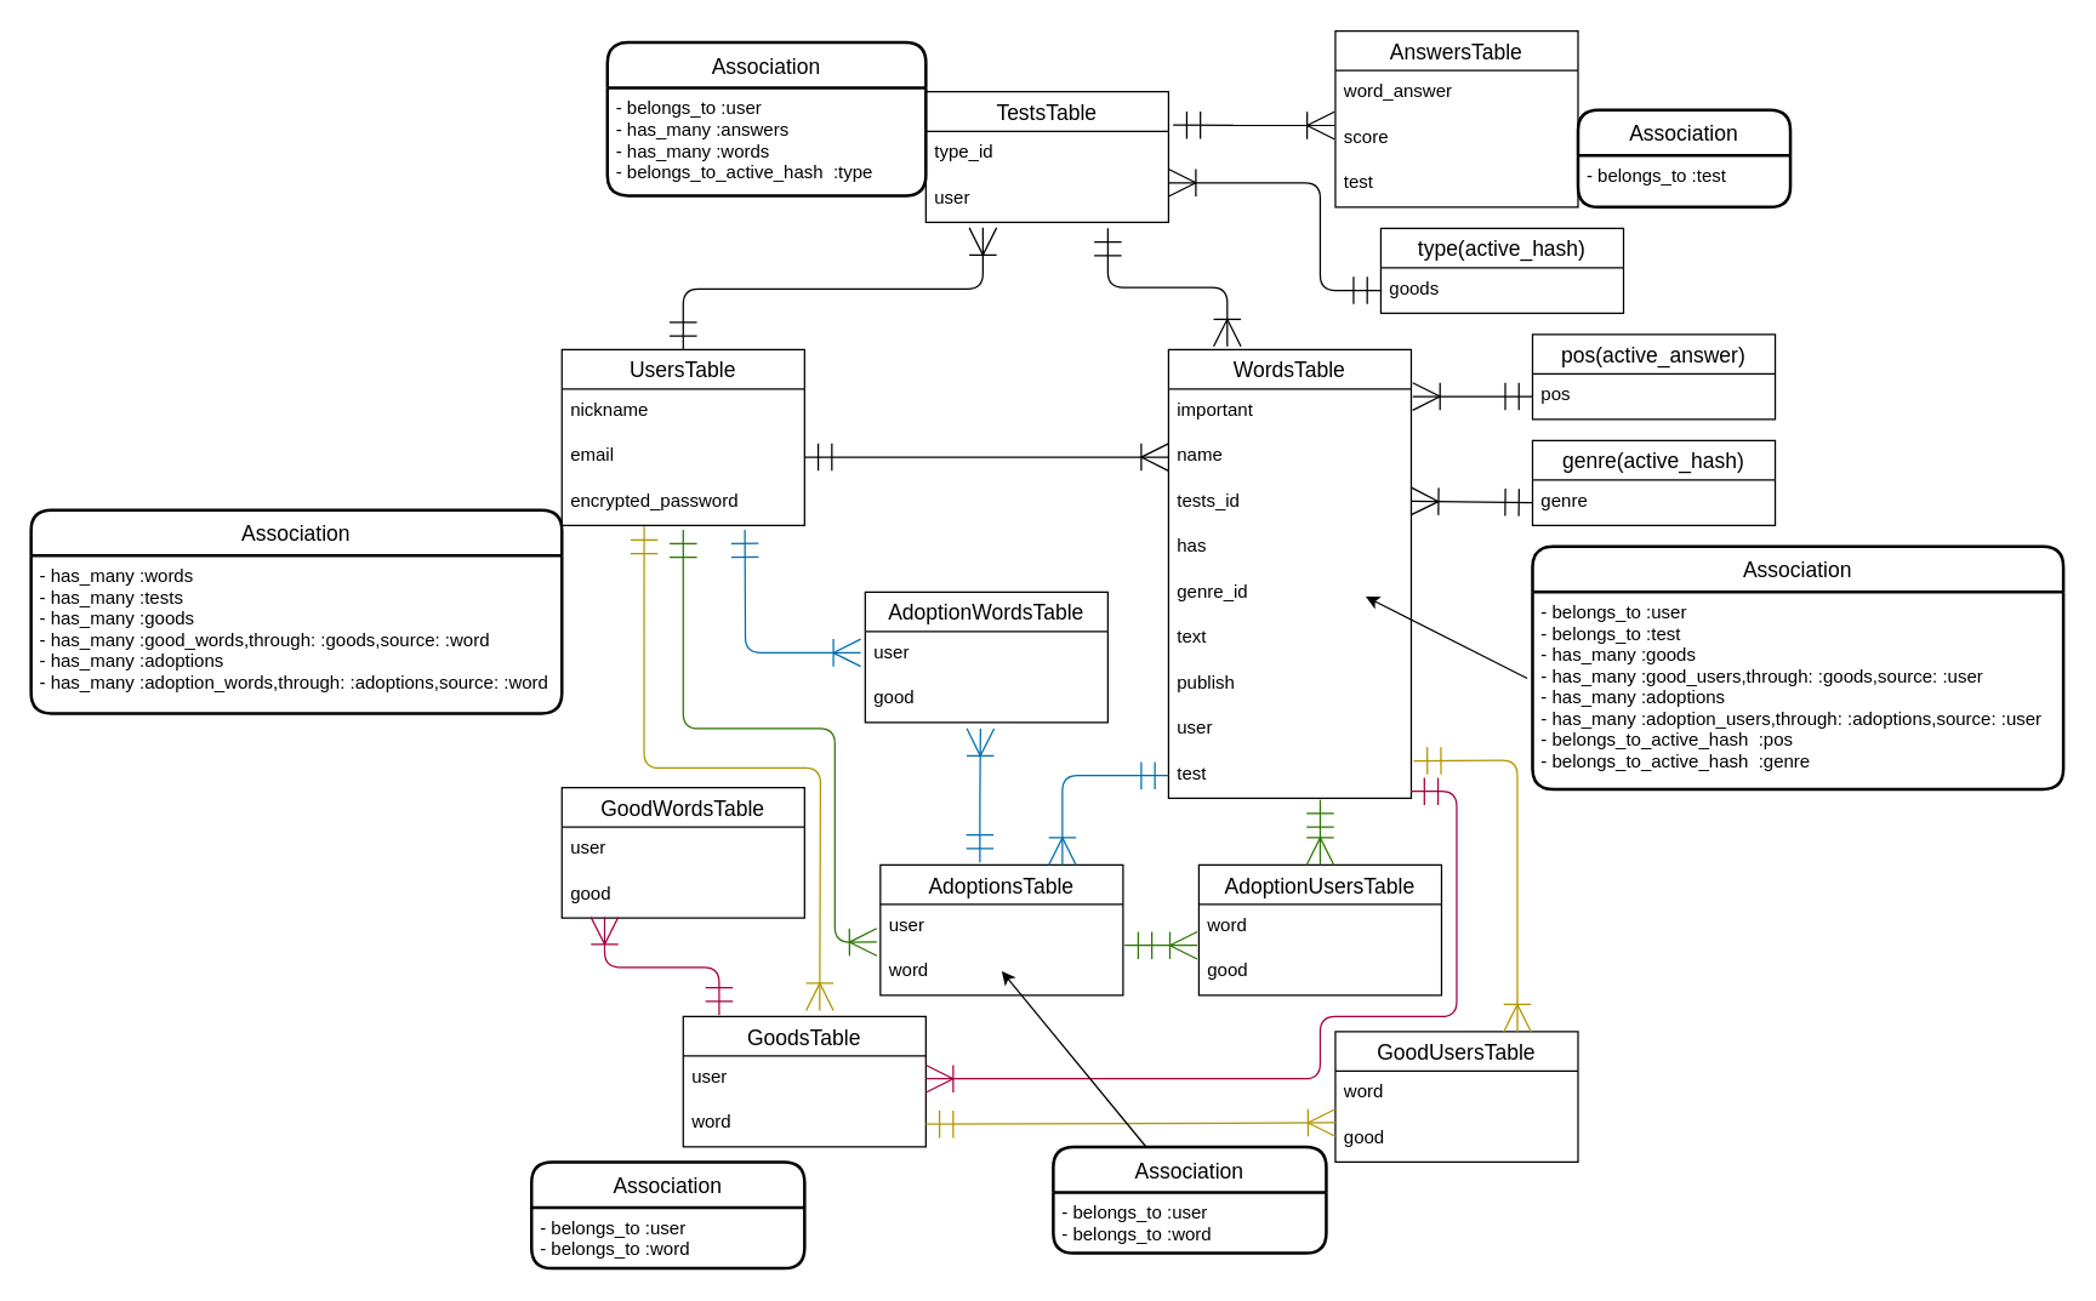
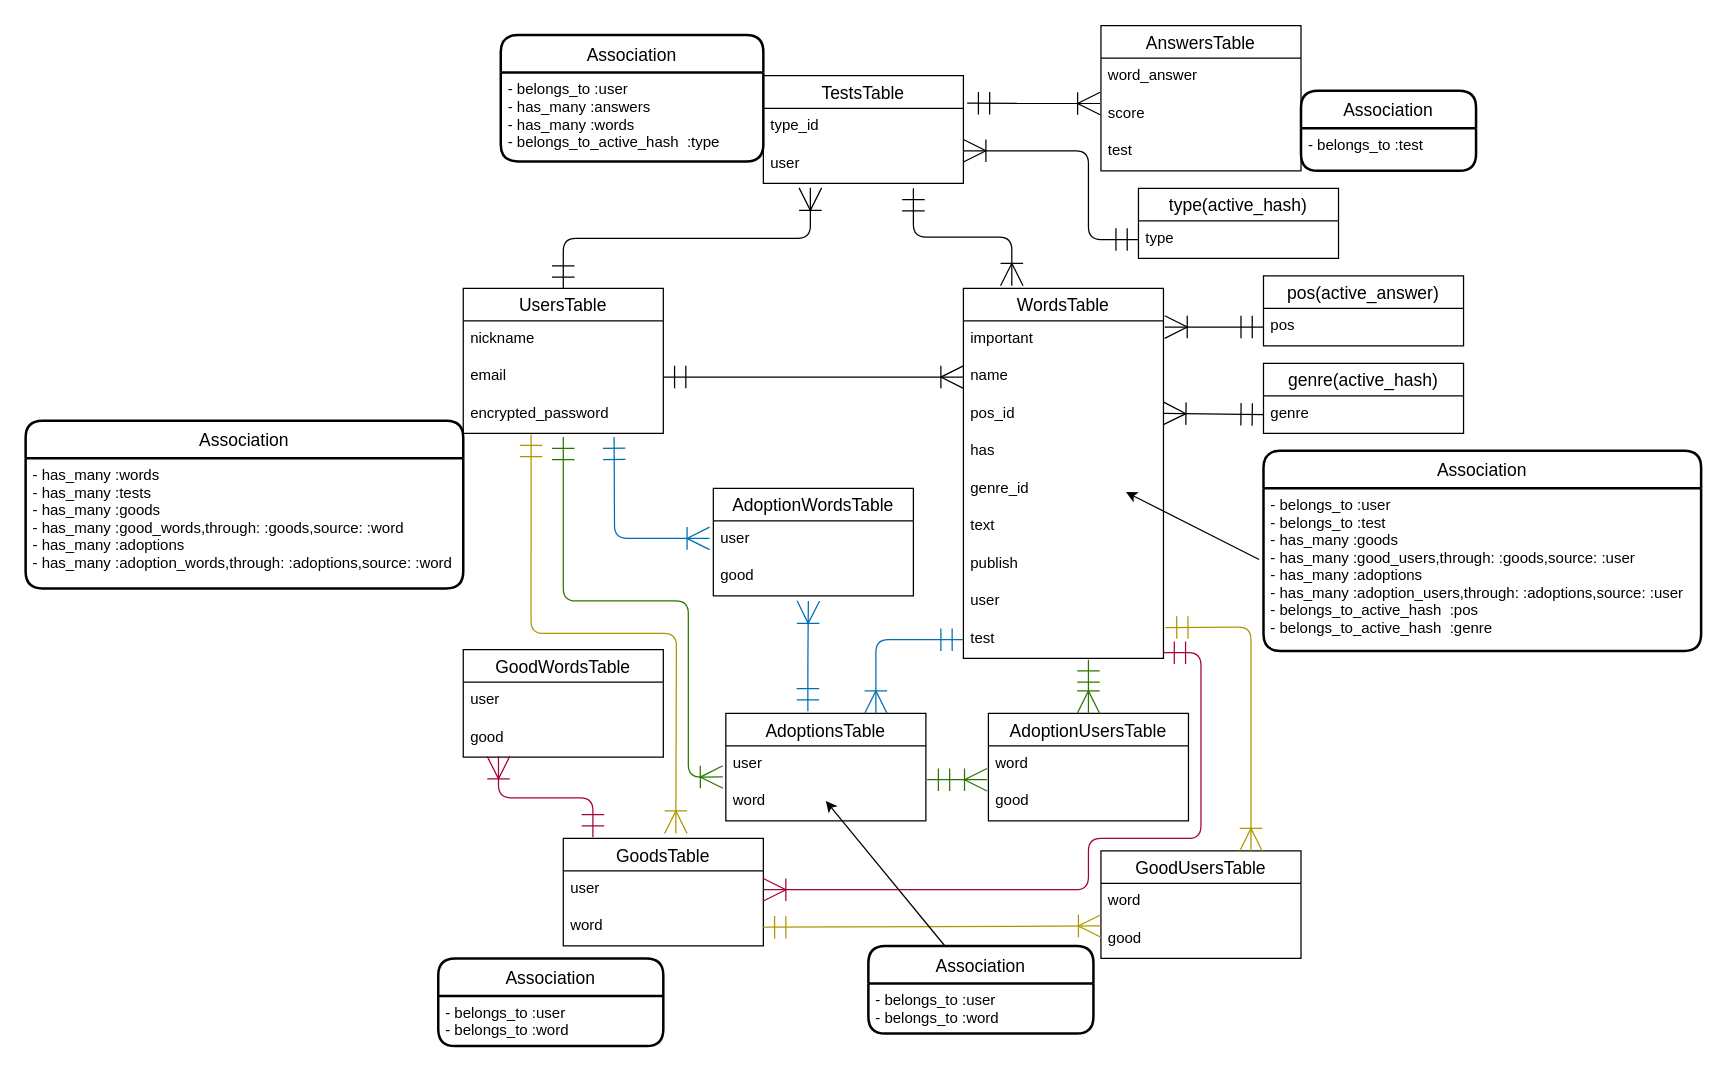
- <mxCell id="40" value="goods" style="text;strokeColor=none;fillColor=none;spacingLeft=4;spacingRight=4;overflow=hidden;rotatable=0;points=[[0,0.5],[1,0.5]];portConstraint=eastwest;fontSize=12;" parent="39" vertex="1"><mxGeometry y="26" width="160" height="30" as="geometry" /></mxCell>
+ <mxCell id="40" value="type" style="text;strokeColor=none;fillColor=none;spacingLeft=4;spacingRight=4;overflow=hidden;rotatable=0;points=[[0,0.5],[1,0.5]];portConstraint=eastwest;fontSize=12;" parent="39" vertex="1"><mxGeometry y="26" width="160" height="30" as="geometry" /></mxCell>
- <mxCell id="12" value="tests_id" style="text;strokeColor=none;fillColor=none;spacingLeft=4;spacingRight=4;overflow=hidden;rotatable=0;points=[[0,0.5],[1,0.5]];portConstraint=eastwest;fontSize=12;" parent="9" vertex="1"><mxGeometry y="86" width="160" height="30" as="geometry" /></mxCell>
+ <mxCell id="12" value="pos_id" style="text;strokeColor=none;fillColor=none;spacingLeft=4;spacingRight=4;overflow=hidden;rotatable=0;points=[[0,0.5],[1,0.5]];portConstraint=eastwest;fontSize=12;" parent="9" vertex="1"><mxGeometry y="86" width="160" height="30" as="geometry" /></mxCell>
